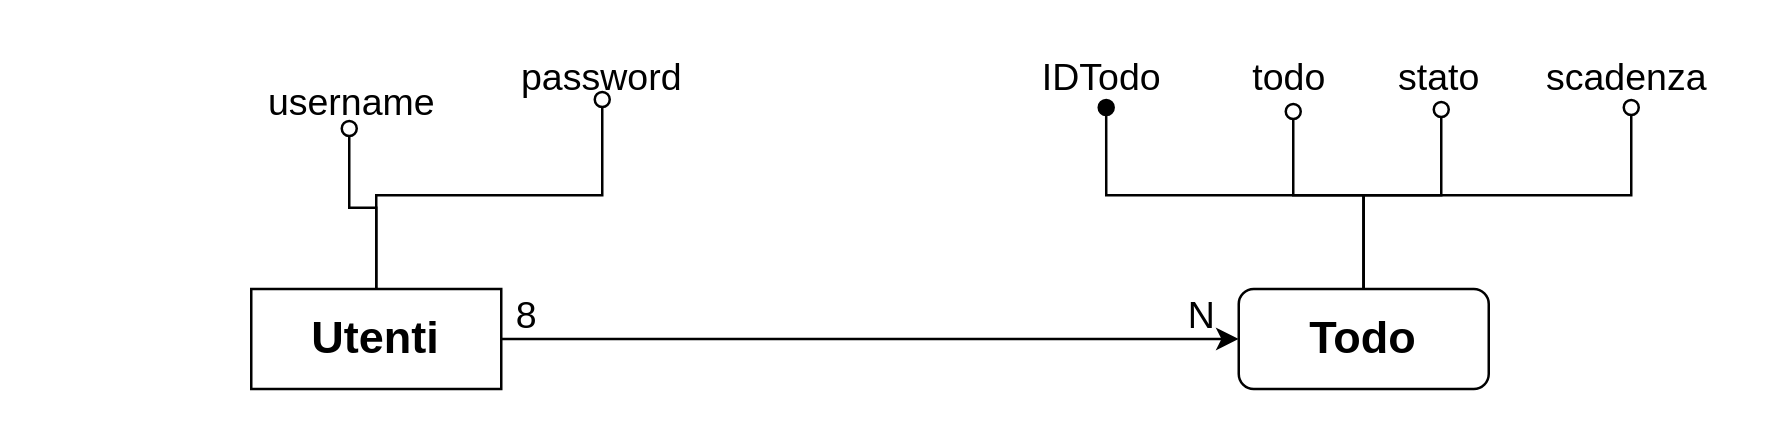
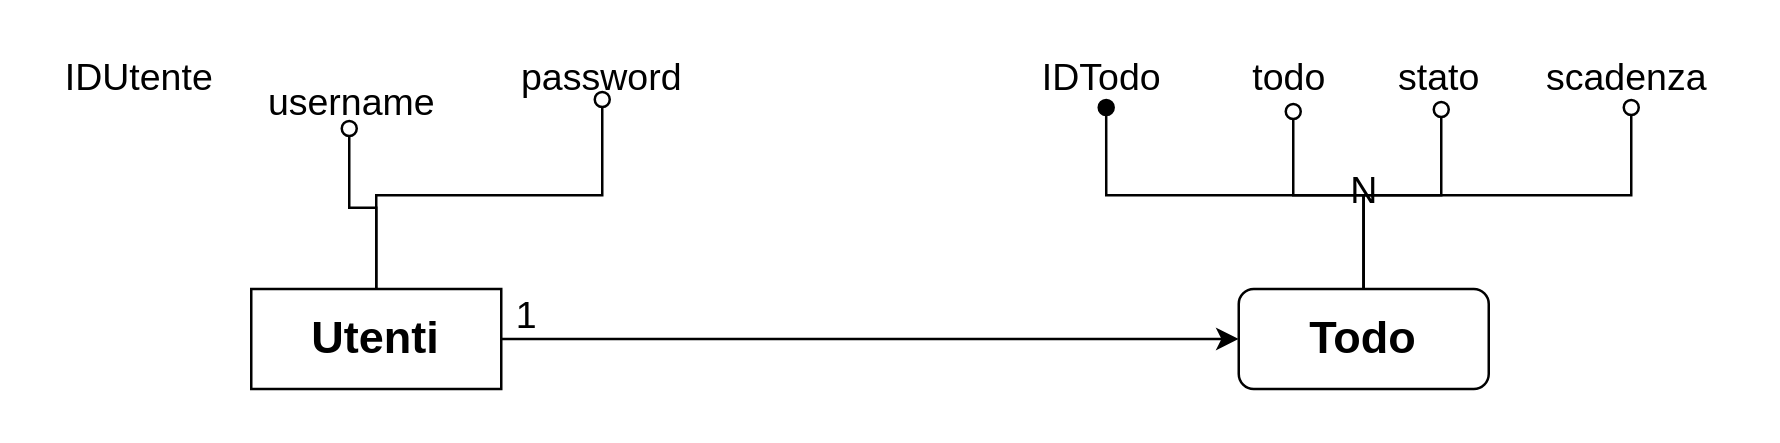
+ <mxCell id="14" value="IDUtente" style="text;html=1;align=center;verticalAlign=middle;resizable=0;points=[];autosize=1;strokeColor=none;fillColor=none;fontSize=15;" vertex="1" parent="1"><mxGeometry x="20" y="20" width="70" height="20" as="geometry" /></mxCell>
- <mxCell id="11" value="&lt;font style=&quot;font-size: 15px;&quot;&gt;8&lt;/font&gt;" style="text;html=1;align=center;verticalAlign=middle;resizable=0;points=[];autosize=1;strokeColor=none;fillColor=none;fontSize=18;" vertex="1" parent="1"><mxGeometry x="200" y="110" width="20" height="30" as="geometry" /></mxCell>
+ <mxCell id="11" value="&lt;font style=&quot;font-size: 15px;&quot;&gt;1&lt;/font&gt;" style="text;html=1;align=center;verticalAlign=middle;resizable=0;points=[];autosize=1;strokeColor=none;fillColor=none;fontSize=18;" vertex="1" parent="1"><mxGeometry x="200" y="110" width="20" height="30" as="geometry" /></mxCell>
- <mxCell id="12" value="&lt;font style=&quot;font-size: 15px;&quot;&gt;N&lt;/font&gt;" style="text;html=1;align=center;verticalAlign=middle;resizable=0;points=[];autosize=1;strokeColor=none;fillColor=none;fontSize=18;" vertex="1" parent="1"><mxGeometry x="465" y="110" width="30" height="30" as="geometry" /></mxCell>
+ <mxCell id="12" value="&lt;font style=&quot;font-size: 15px;&quot;&gt;N&lt;/font&gt;" style="text;html=1;align=center;verticalAlign=middle;resizable=0;points=[];autosize=1;strokeColor=none;fillColor=none;fontSize=18;" vertex="1" parent="1"><mxGeometry x="530" y="60" width="30" height="30" as="geometry" /></mxCell>
